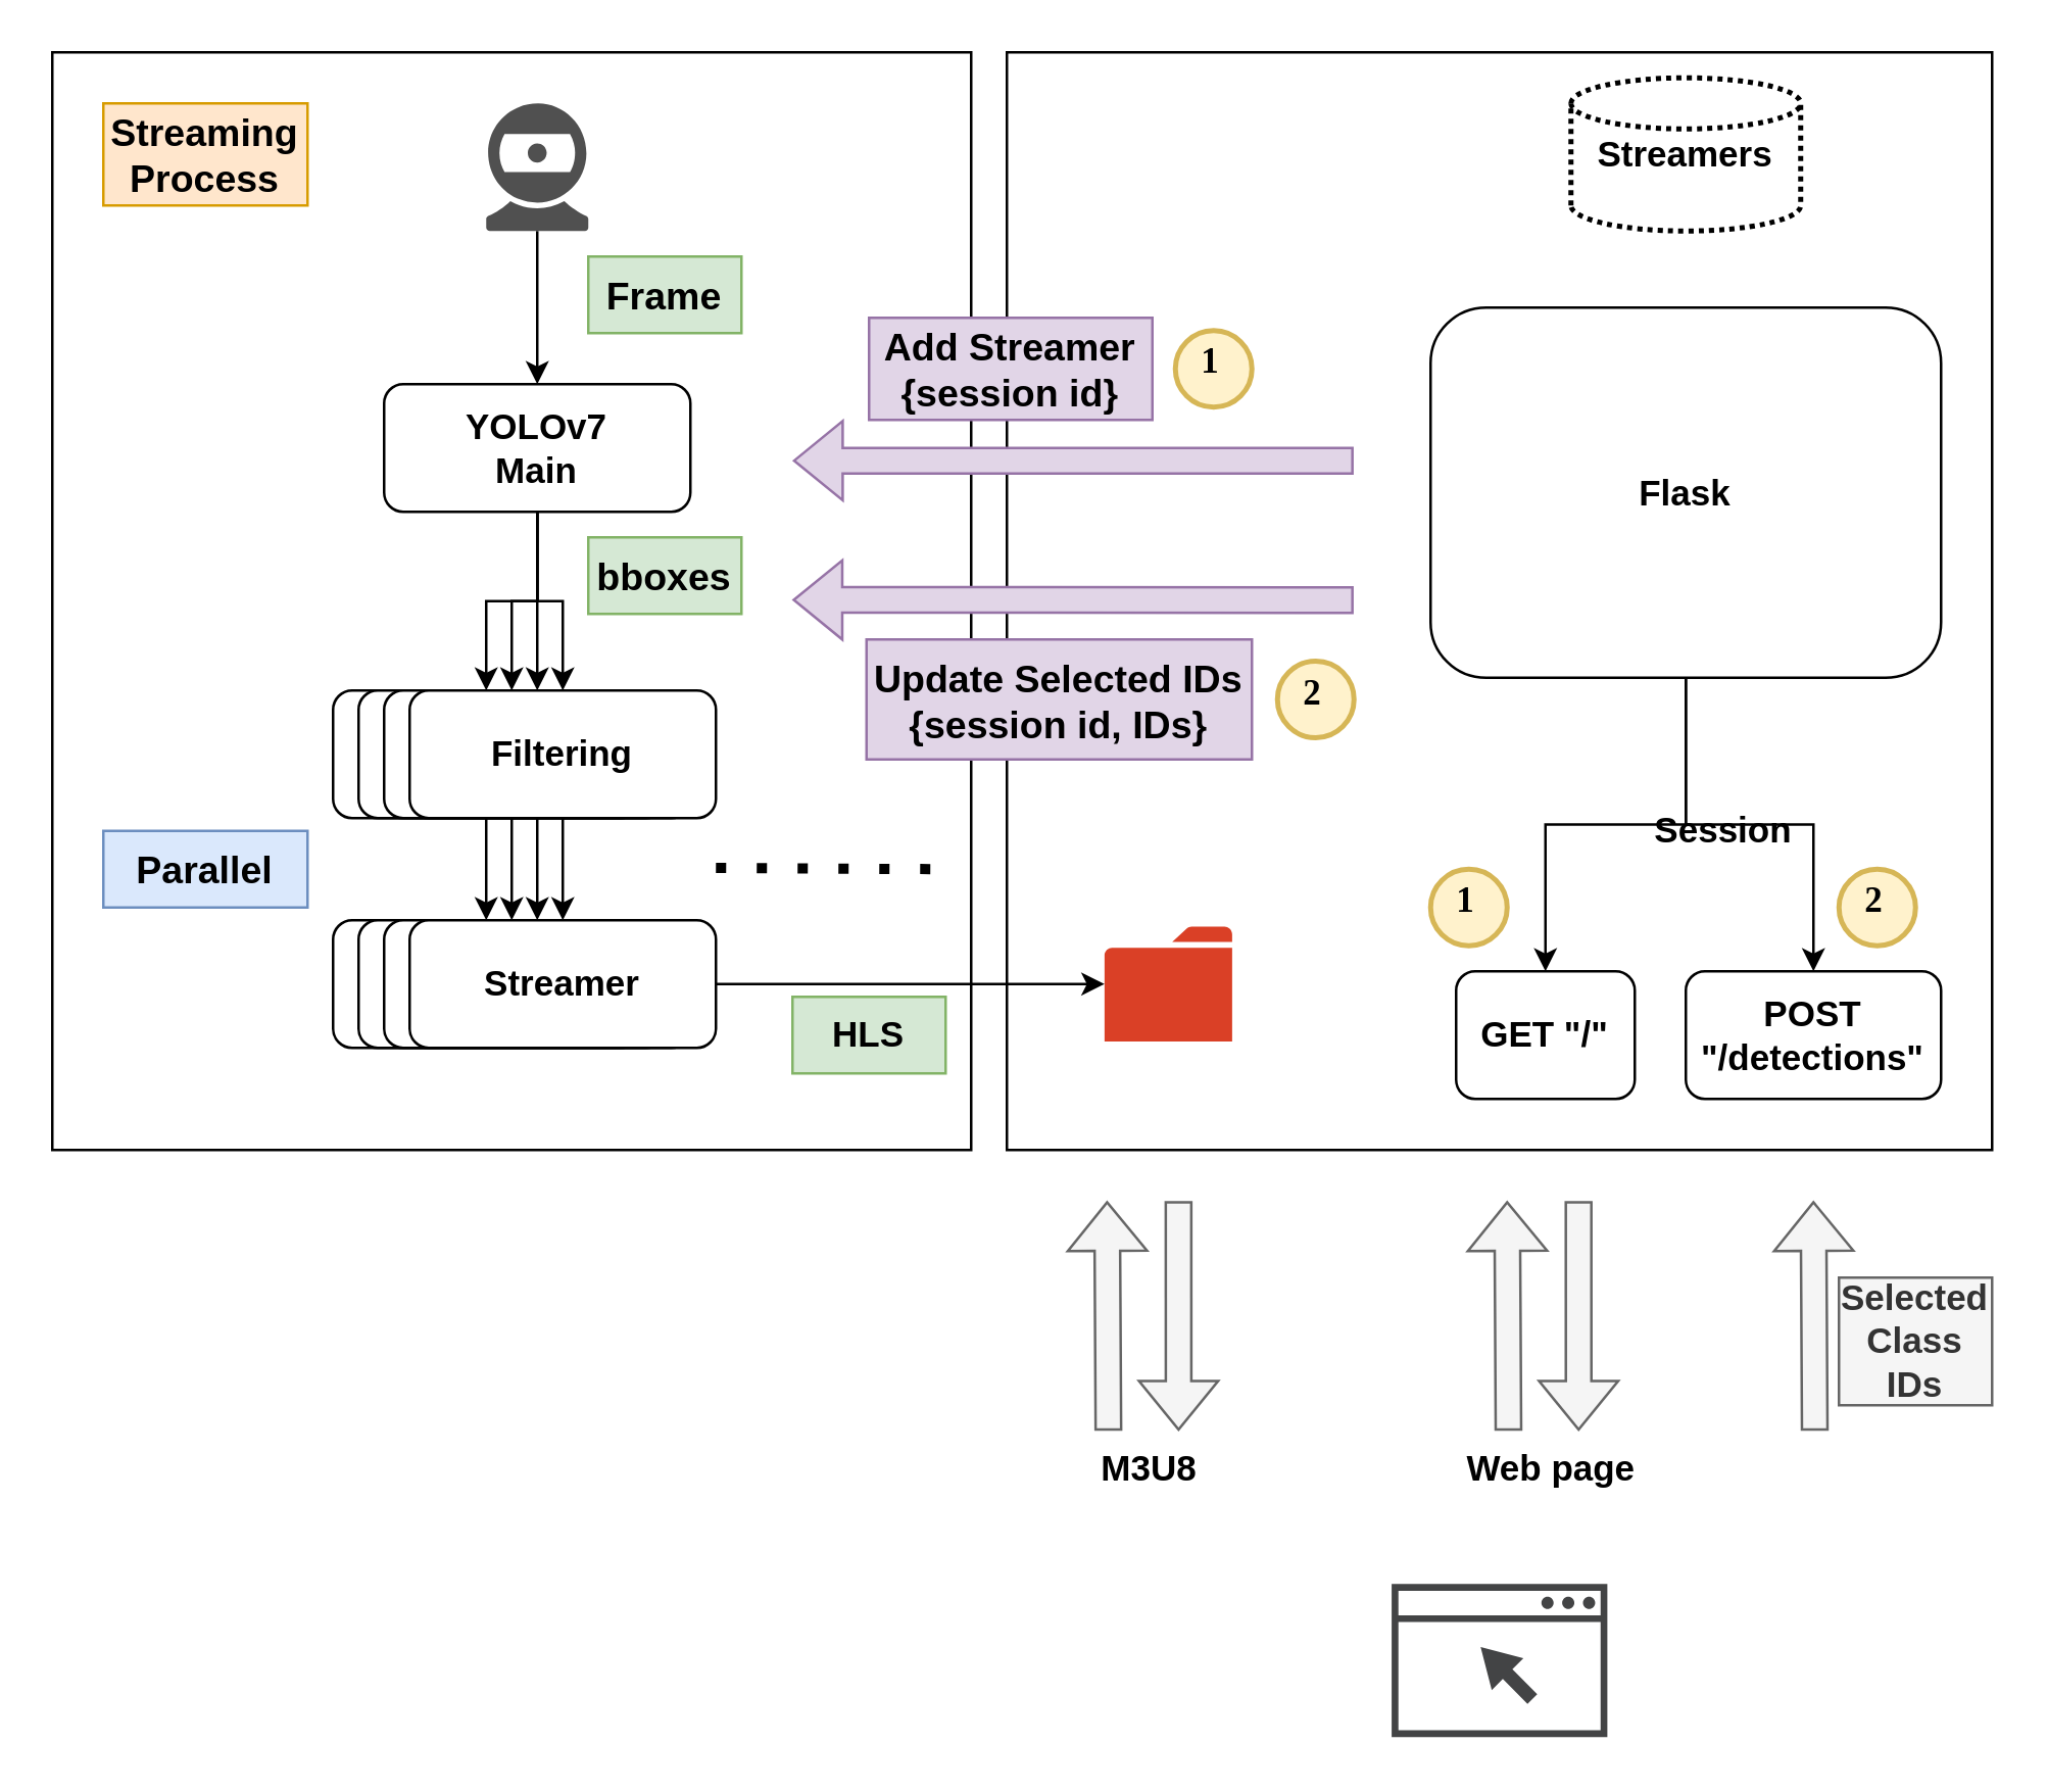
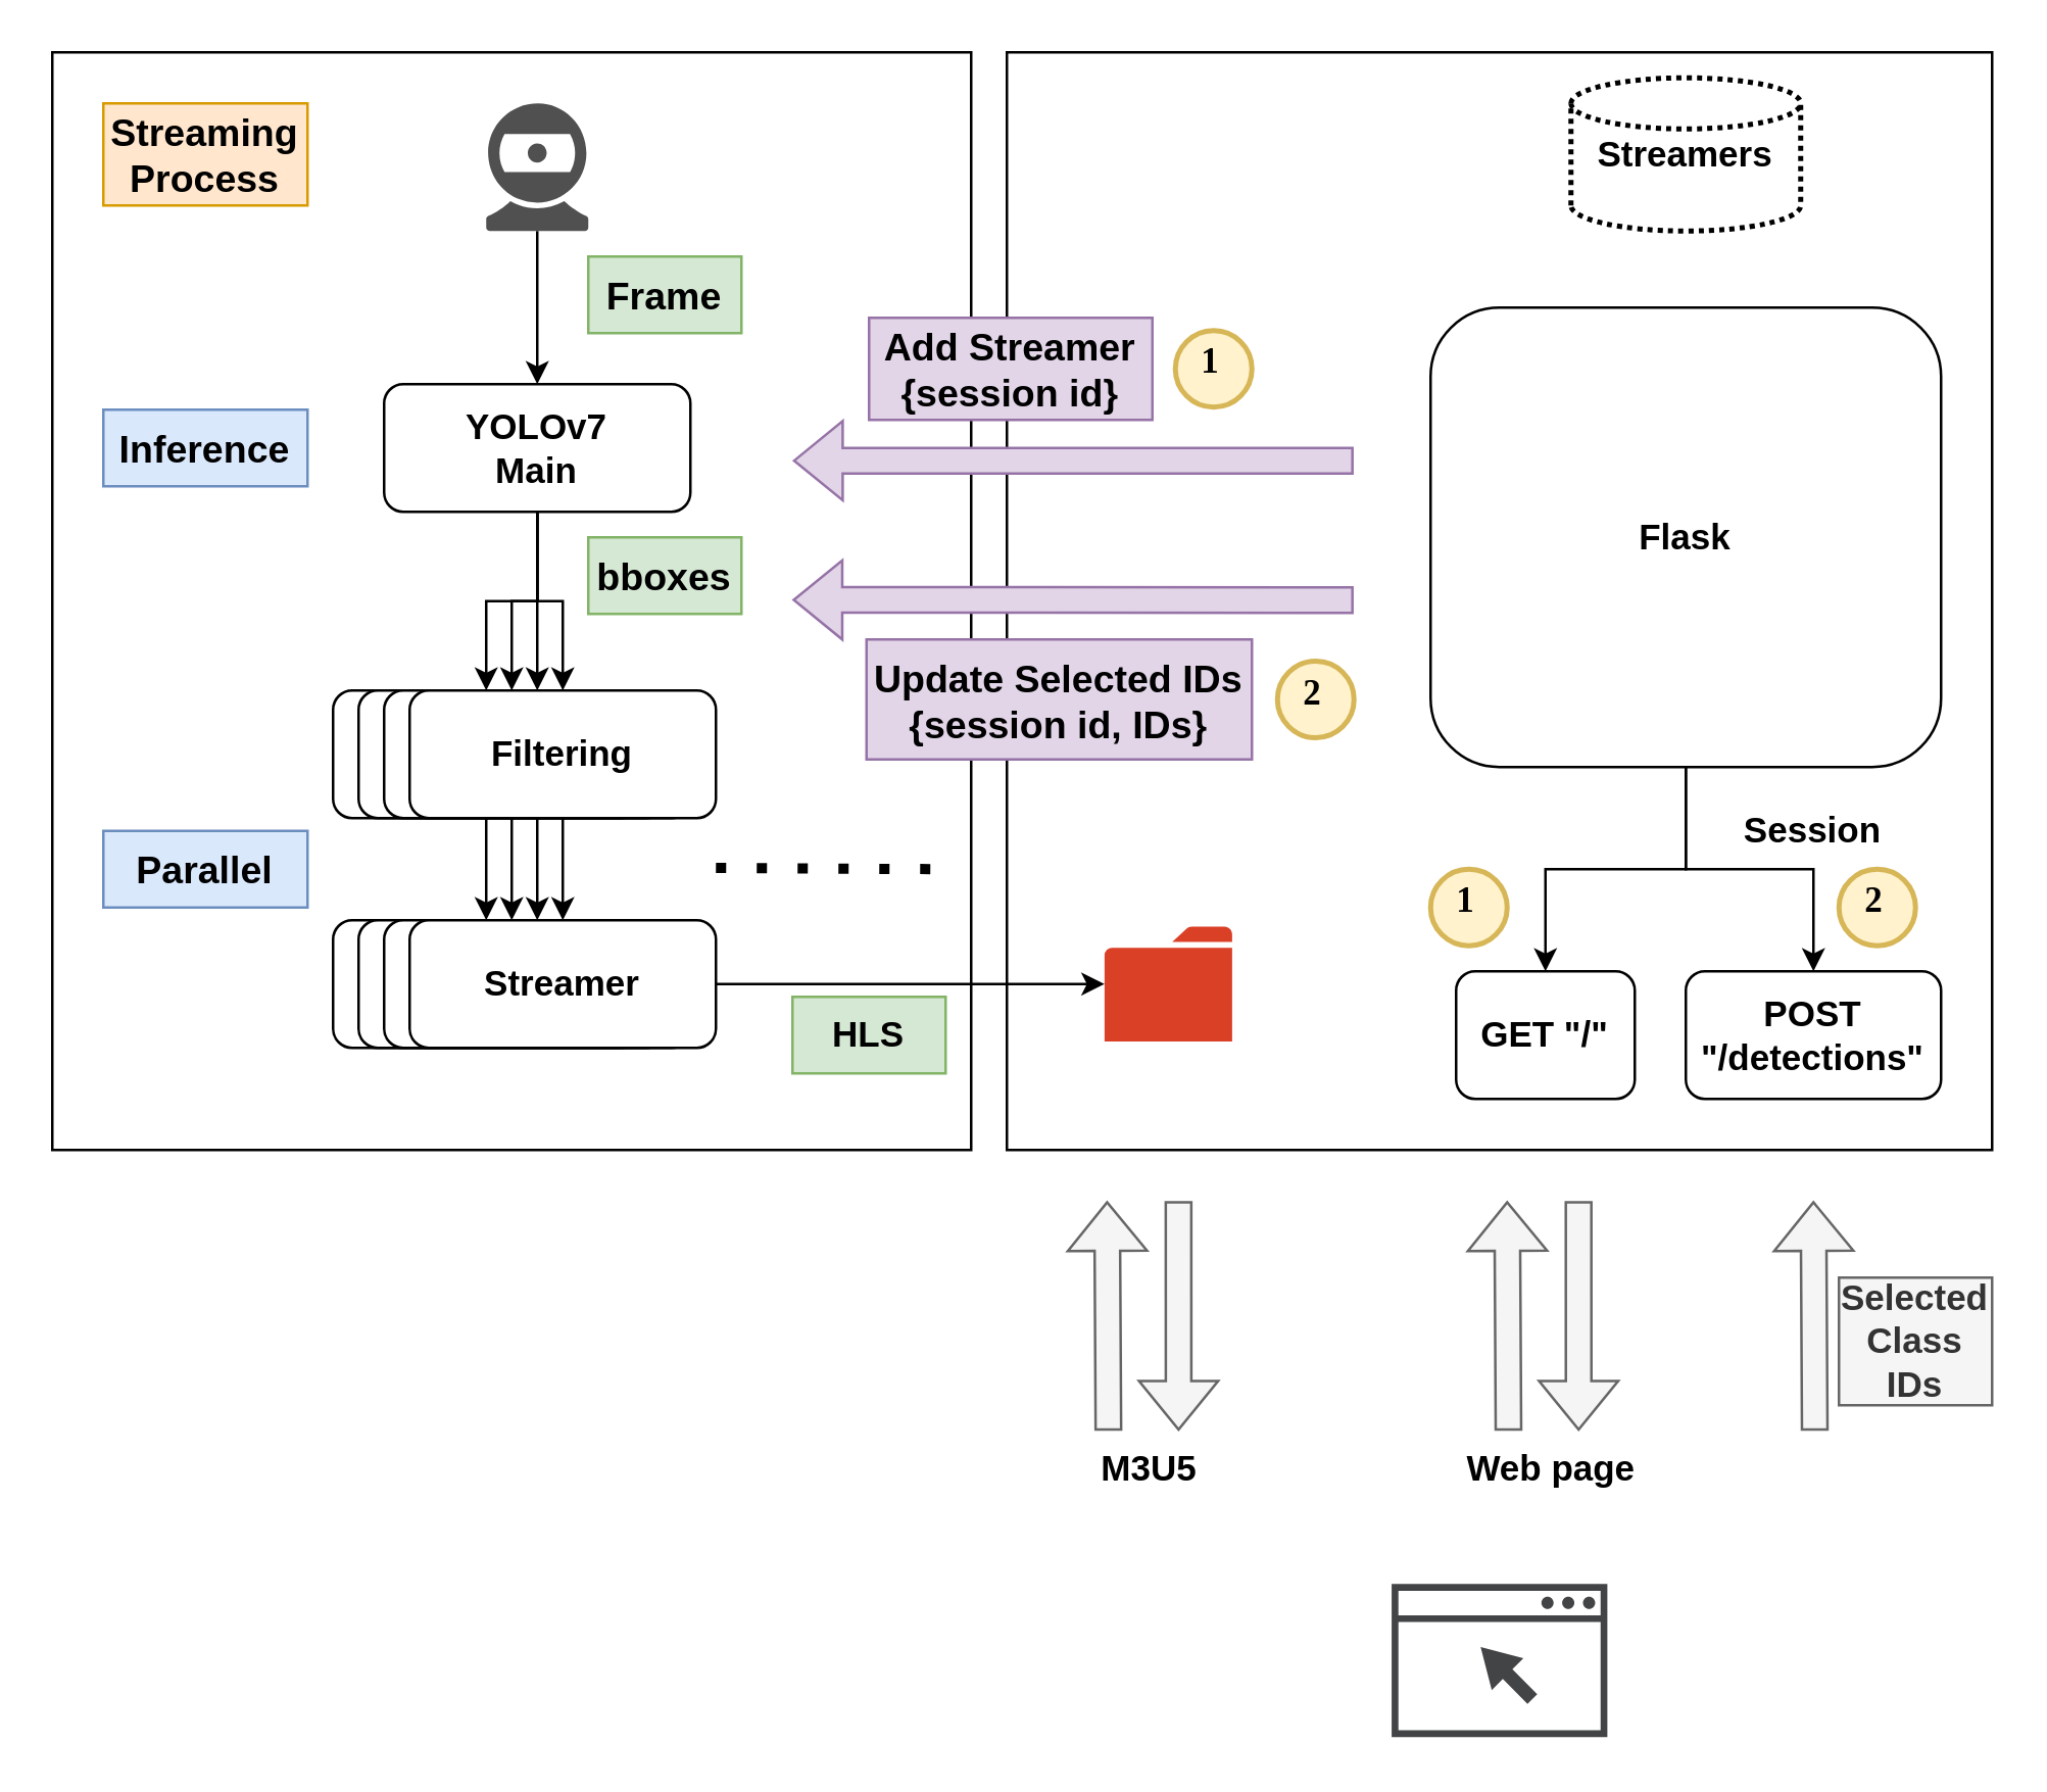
+ <mxCell id="35" value="&lt;b&gt;&lt;font style=&quot;font-size: 15px;&quot;&gt;Inference&lt;/font&gt;&lt;/b&gt;" style="text;html=1;strokeColor=#6c8ebf;fillColor=#dae8fc;align=center;verticalAlign=middle;whiteSpace=wrap;rounded=0;" vertex="1" parent="8"><mxGeometry x="20" y="140" width="80" height="30" as="geometry" /></mxCell>
- <mxCell id="5" value="&lt;b&gt;&lt;font style=&quot;font-size: 14px;&quot;&gt;Flask&lt;/font&gt;&lt;/b&gt;" style="rounded=1;whiteSpace=wrap;html=1;" vertex="1" parent="1"><mxGeometry x="560" y="120" width="200" height="145" as="geometry" /></mxCell>
+ <mxCell id="5" value="&lt;b&gt;&lt;font style=&quot;font-size: 14px;&quot;&gt;Flask&lt;/font&gt;&lt;/b&gt;" style="rounded=1;whiteSpace=wrap;html=1;" vertex="1" parent="1"><mxGeometry x="560" y="120" width="200" height="180" as="geometry" /></mxCell>
- <mxCell id="52" value="&lt;b&gt;Session&lt;/b&gt;" style="text;html=1;strokeColor=none;fillColor=none;align=center;verticalAlign=middle;whiteSpace=wrap;rounded=0;fontSize=14;" vertex="1" parent="1"><mxGeometry x="645" y="310" width="60" height="30" as="geometry" /></mxCell>
+ <mxCell id="52" value="&lt;b&gt;Session&lt;/b&gt;" style="text;html=1;strokeColor=none;fillColor=none;align=center;verticalAlign=middle;whiteSpace=wrap;rounded=0;fontSize=14;" vertex="1" parent="1"><mxGeometry x="680" y="310" width="60" height="30" as="geometry" /></mxCell>
- <mxCell id="55" value="&lt;b&gt;M3U8&lt;/b&gt;" style="text;html=1;strokeColor=none;fillColor=none;align=center;verticalAlign=middle;whiteSpace=wrap;rounded=0;fontSize=14;" vertex="1" parent="1"><mxGeometry x="420" y="560" width="60" height="30" as="geometry" /></mxCell>
+ <mxCell id="55" value="&lt;b&gt;M3U5&lt;/b&gt;" style="text;html=1;strokeColor=none;fillColor=none;align=center;verticalAlign=middle;whiteSpace=wrap;rounded=0;fontSize=14;" vertex="1" parent="1"><mxGeometry x="420" y="560" width="60" height="30" as="geometry" /></mxCell>
